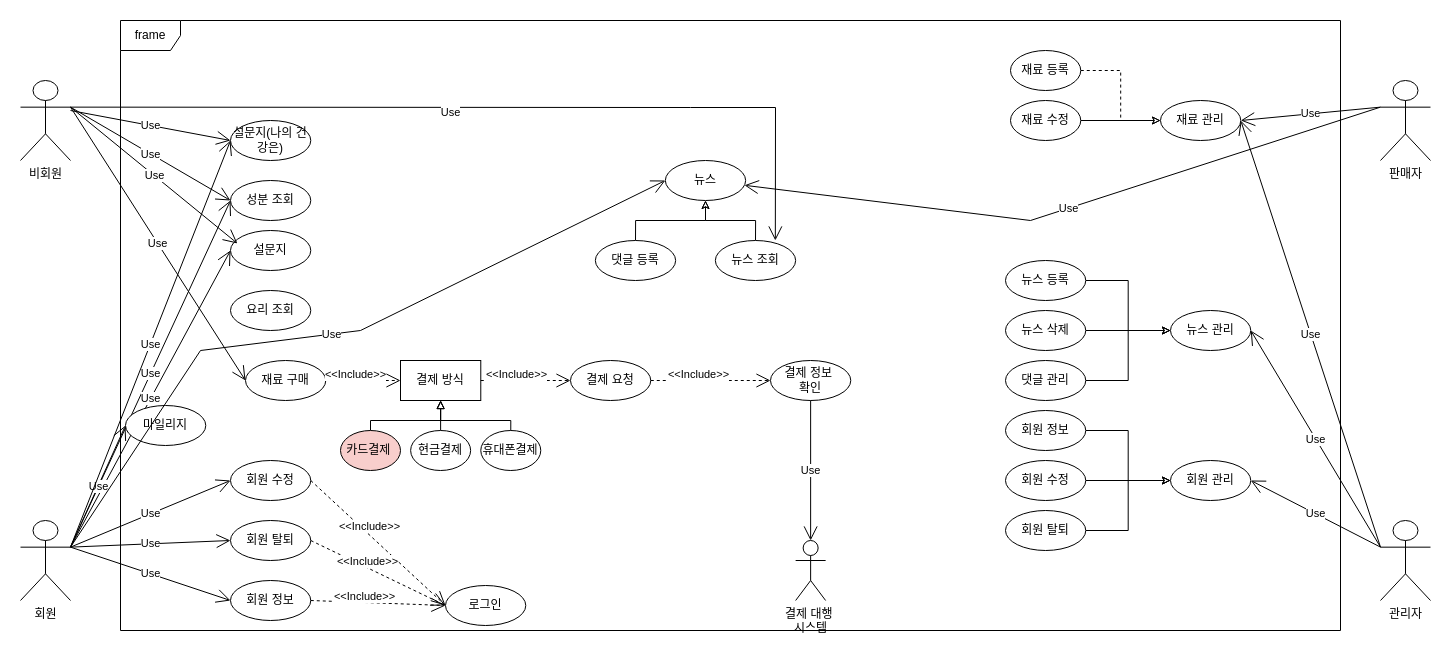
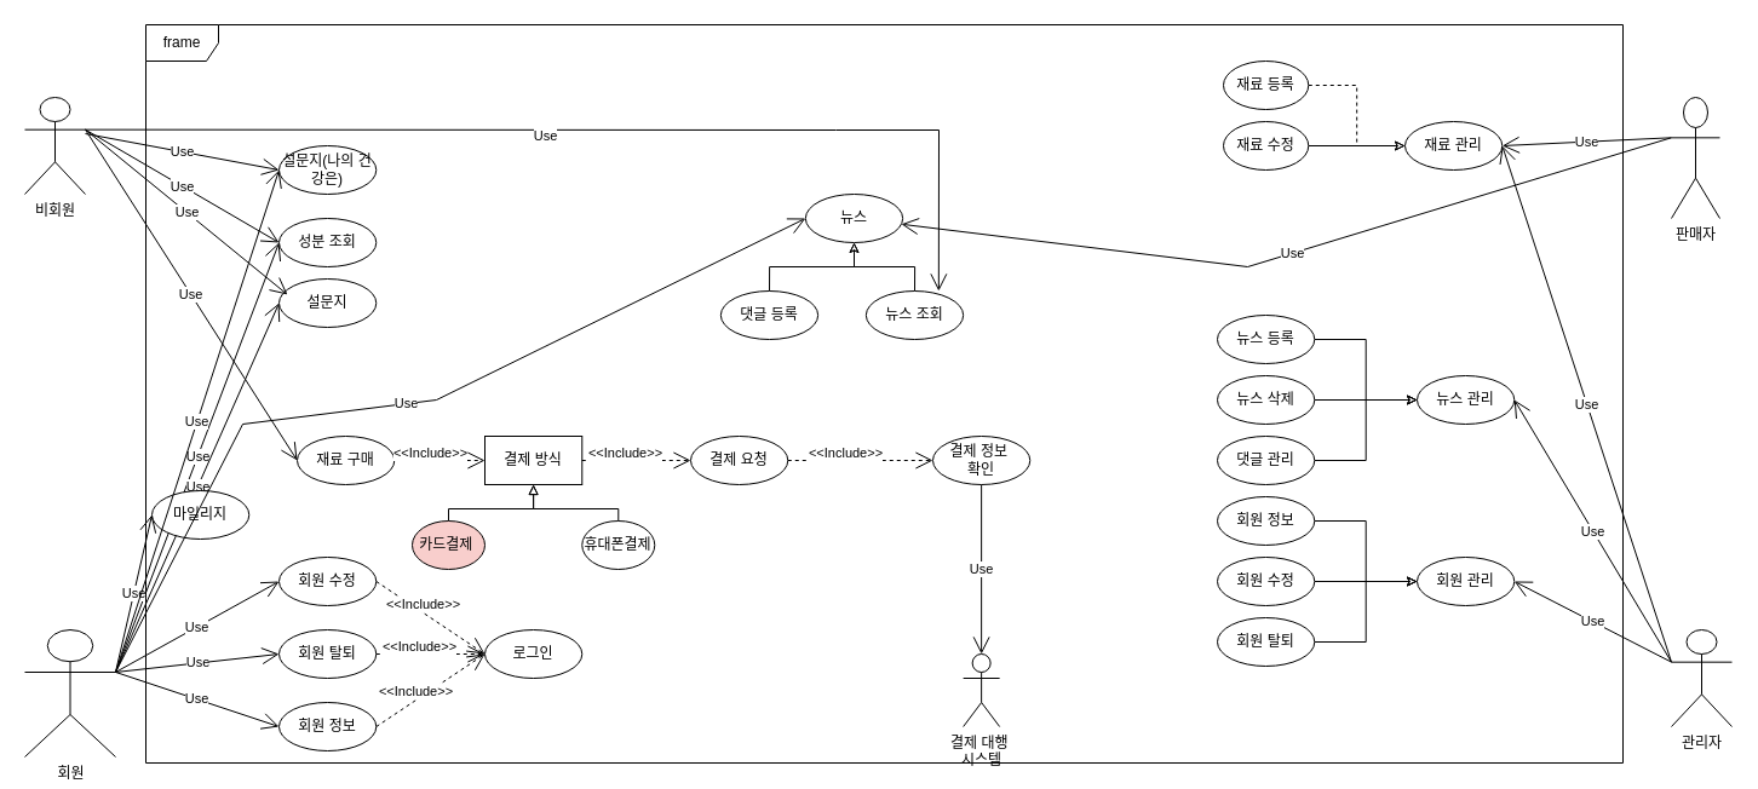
- <mxCell id="5" value="판매자" style="shape=umlActor;verticalLabelPosition=bottom;verticalAlign=top;html=1;outlineConnect=0;" parent="1" vertex="1"><mxGeometry x="1380" y="80" width="50" height="80" as="geometry" /></mxCell>
+ <mxCell id="5" value="판매자" style="shape=umlActor;verticalLabelPosition=bottom;verticalAlign=top;html=1;outlineConnect=0;" parent="1" vertex="1"><mxGeometry x="1380" y="80" width="40" height="100" as="geometry" /></mxCell>
- <mxCell id="26" value="요리 조회" style="ellipse;whiteSpace=wrap;html=1;" parent="1" vertex="1"><mxGeometry x="230" y="290" width="80.28" height="40" as="geometry" /></mxCell>
- <mxCell id="32" value="" style="edgeStyle=orthogonalEdgeStyle;rounded=0;orthogonalLoop=1;jettySize=auto;html=1;endArrow=block;endFill=0;" parent="1" source="33" target="29" edge="1"><mxGeometry relative="1" as="geometry" /></mxCell>
- <mxCell id="33" value="현금결제" style="ellipse;whiteSpace=wrap;html=1;" parent="1" vertex="1"><mxGeometry x="410.14" y="430" width="60" height="40" as="geometry" /></mxCell>
- <mxCell id="3" value="회원" style="shape=umlActor;verticalLabelPosition=bottom;verticalAlign=top;html=1;outlineConnect=0;" parent="1" vertex="1"><mxGeometry x="20" y="520" width="50" height="80" as="geometry" /></mxCell>
+ <mxCell id="3" value="회원" style="shape=umlActor;verticalLabelPosition=bottom;verticalAlign=top;html=1;outlineConnect=0;" parent="1" vertex="1"><mxGeometry x="20" y="520" width="75" height="105" as="geometry" /></mxCell>
- <mxCell id="19" value="로그인" style="ellipse;whiteSpace=wrap;html=1;" parent="1" vertex="1"><mxGeometry x="445" y="585" width="80.28" height="40" as="geometry" /></mxCell>
+ <mxCell id="19" value="로그인" style="ellipse;whiteSpace=wrap;html=1;" parent="1" vertex="1"><mxGeometry x="400" y="520" width="80.28" height="40" as="geometry" /></mxCell>
